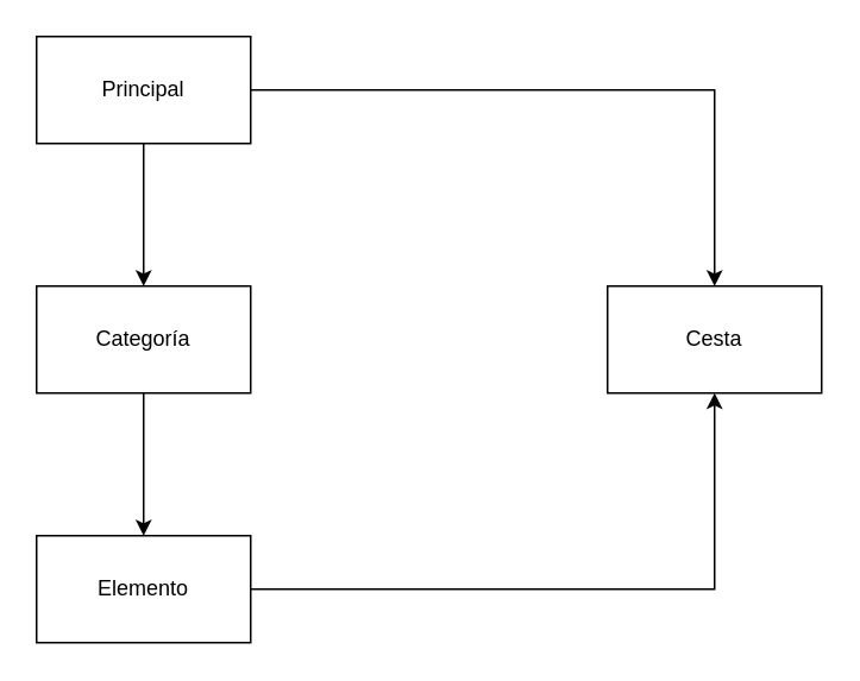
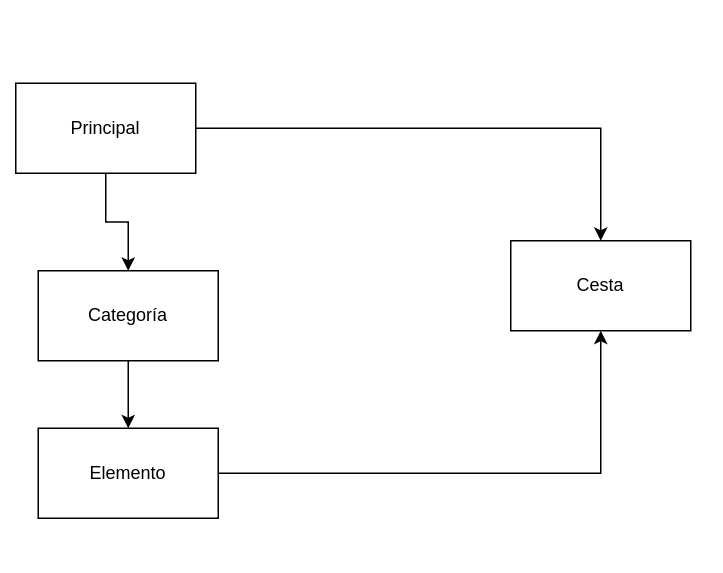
- <mxCell id="4" value="Principal" style="rounded=0;whiteSpace=wrap;html=1;" vertex="1" parent="1"><mxGeometry x="20" y="20" width="120" height="60" as="geometry" /></mxCell>
+ <mxCell id="4" value="Principal" style="rounded=0;whiteSpace=wrap;html=1;" vertex="1" parent="1"><mxGeometry x="10" y="55" width="120" height="60" as="geometry" /></mxCell>
- <mxCell id="6" value="Categoría" style="rounded=0;whiteSpace=wrap;html=1;" vertex="1" parent="1"><mxGeometry x="20" y="160" width="120" height="60" as="geometry" /></mxCell>
+ <mxCell id="6" value="Categoría" style="rounded=0;whiteSpace=wrap;html=1;" vertex="1" parent="1"><mxGeometry x="25" y="180" width="120" height="60" as="geometry" /></mxCell>
- <mxCell id="8" value="Elemento" style="rounded=0;whiteSpace=wrap;html=1;" vertex="1" parent="1"><mxGeometry x="20" y="300" width="120" height="60" as="geometry" /></mxCell>
+ <mxCell id="8" value="Elemento" style="rounded=0;whiteSpace=wrap;html=1;" vertex="1" parent="1"><mxGeometry x="25" y="285" width="120" height="60" as="geometry" /></mxCell>
